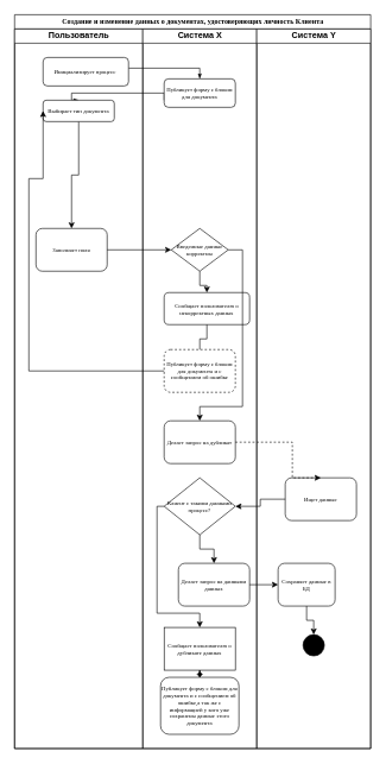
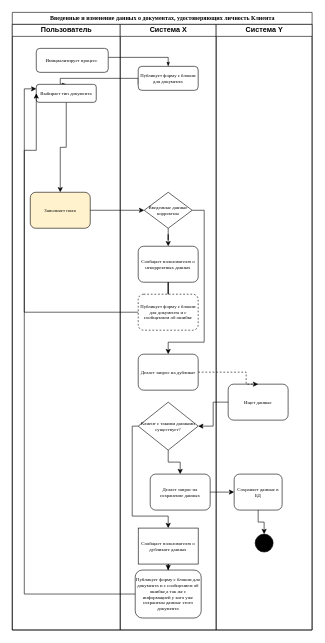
- <mxCell id="2" value="&lt;font style=&quot;font-size: 10px;&quot;&gt;Создание и изменение данных о документах, удостоверяющих личность Клиента&lt;/font&gt;" style="swimlane;html=1;childLayout=stackLayout;startSize=20;rounded=0;shadow=0;labelBackgroundColor=none;strokeWidth=1;fontFamily=Verdana;fontSize=8;align=center;" parent="1" vertex="1"><mxGeometry x="20" y="20" width="500" height="1030" as="geometry" /></mxCell>
+ <mxCell id="2" value="&lt;font style=&quot;font-size: 10px;&quot;&gt;Введенные и изменение данных о документах, удостоверяющих личность Клиента&lt;/font&gt;" style="swimlane;html=1;childLayout=stackLayout;startSize=20;rounded=0;shadow=0;labelBackgroundColor=none;strokeWidth=1;fontFamily=Verdana;fontSize=8;align=center;" parent="1" vertex="1"><mxGeometry x="20" y="20" width="500" height="1030" as="geometry" /></mxCell>
+ <mxCell id="36" style="edgeStyle=orthogonalEdgeStyle;rounded=0;orthogonalLoop=1;jettySize=auto;html=1;entryX=0;entryY=0.25;entryDx=0;entryDy=0;" parent="2" source="25" target="8" edge="1"><mxGeometry relative="1" as="geometry" /></mxCell>
- <mxCell id="9" value="Заполняет поля" style="rounded=1;whiteSpace=wrap;html=1;shadow=0;labelBackgroundColor=none;strokeWidth=1;fontFamily=Verdana;fontSize=8;align=center;" parent="5" vertex="1"><mxGeometry x="30" y="280" width="100" height="60" as="geometry" /></mxCell>
+ <mxCell id="9" value="Заполняет поля" style="rounded=1;whiteSpace=wrap;html=1;shadow=0;labelBackgroundColor=none;strokeWidth=1;fontFamily=Verdana;fontSize=8;align=center;fillColor=#fff2cc;" parent="5" vertex="1"><mxGeometry x="30" y="280" width="100" height="60" as="geometry" /></mxCell>
- <mxCell id="14" value="Сообщает пользователю о некорректных данных" style="rounded=1;whiteSpace=wrap;html=1;shadow=0;labelBackgroundColor=none;strokeWidth=1;fontFamily=Verdana;fontSize=8;align=center;" parent="10" vertex="1"><mxGeometry x="30" y="370" width="120" height="45" as="geometry" /></mxCell>
+ <mxCell id="14" value="Сообщает пользователю о некорректных данных" style="rounded=1;whiteSpace=wrap;html=1;shadow=0;labelBackgroundColor=none;strokeWidth=1;fontFamily=Verdana;fontSize=8;align=center;" parent="10" vertex="1"><mxGeometry x="30" y="370" width="100" height="60" as="geometry" /></mxCell>
- <mxCell id="27" value="Ищет данные" style="rounded=1;whiteSpace=wrap;html=1;shadow=0;labelBackgroundColor=none;strokeWidth=1;fontFamily=Verdana;fontSize=8;align=center;" parent="26" vertex="1"><mxGeometry x="40" y="630" width="100" height="60" as="geometry" /></mxCell>
+ <mxCell id="27" value="Ищет данные" style="rounded=1;whiteSpace=wrap;html=1;shadow=0;labelBackgroundColor=none;strokeWidth=1;fontFamily=Verdana;fontSize=8;align=center;" parent="26" vertex="1"><mxGeometry x="20" y="600" width="100" height="60" as="geometry" /></mxCell>
- <mxCell id="21" value="Клиент с такими данными процесс?" style="rhombus;whiteSpace=wrap;html=1;rounded=0;shadow=0;labelBackgroundColor=none;strokeWidth=1;fontFamily=Verdana;fontSize=8;align=center;" parent="10" vertex="1"><mxGeometry x="30" y="630" width="100" height="80" as="geometry" /></mxCell>
+ <mxCell id="21" value="Клиент с такими данными существует?" style="rhombus;whiteSpace=wrap;html=1;rounded=0;shadow=0;labelBackgroundColor=none;strokeWidth=1;fontFamily=Verdana;fontSize=8;align=center;" parent="10" vertex="1"><mxGeometry x="30" y="630" width="100" height="80" as="geometry" /></mxCell>
- <mxCell id="22" value="Делает запрос на данными данных" style="rounded=1;whiteSpace=wrap;html=1;shadow=0;labelBackgroundColor=none;strokeWidth=1;fontFamily=Verdana;fontSize=8;align=center;" parent="10" vertex="1"><mxGeometry x="50" y="750" width="100" height="60" as="geometry" /></mxCell>
+ <mxCell id="22" value="Делает запрос на сохранение данных" style="rounded=1;whiteSpace=wrap;html=1;shadow=0;labelBackgroundColor=none;strokeWidth=1;fontFamily=Verdana;fontSize=8;align=center;" parent="10" vertex="1"><mxGeometry x="50" y="750" width="100" height="60" as="geometry" /></mxCell>
- <mxCell id="23" style="edgeStyle=orthogonalEdgeStyle;rounded=0;orthogonalLoop=1;jettySize=auto;html=1;entryX=0.5;entryY=0;entryDx=0;entryDy=0;endArrow=diamond;" parent="10" source="24" target="25" edge="1"><mxGeometry relative="1" as="geometry" /></mxCell>
+ <mxCell id="23" style="edgeStyle=orthogonalEdgeStyle;rounded=0;orthogonalLoop=1;jettySize=auto;html=1;entryX=0.5;entryY=0;entryDx=0;entryDy=0;" parent="10" source="24" target="25" edge="1"><mxGeometry relative="1" as="geometry" /></mxCell>
